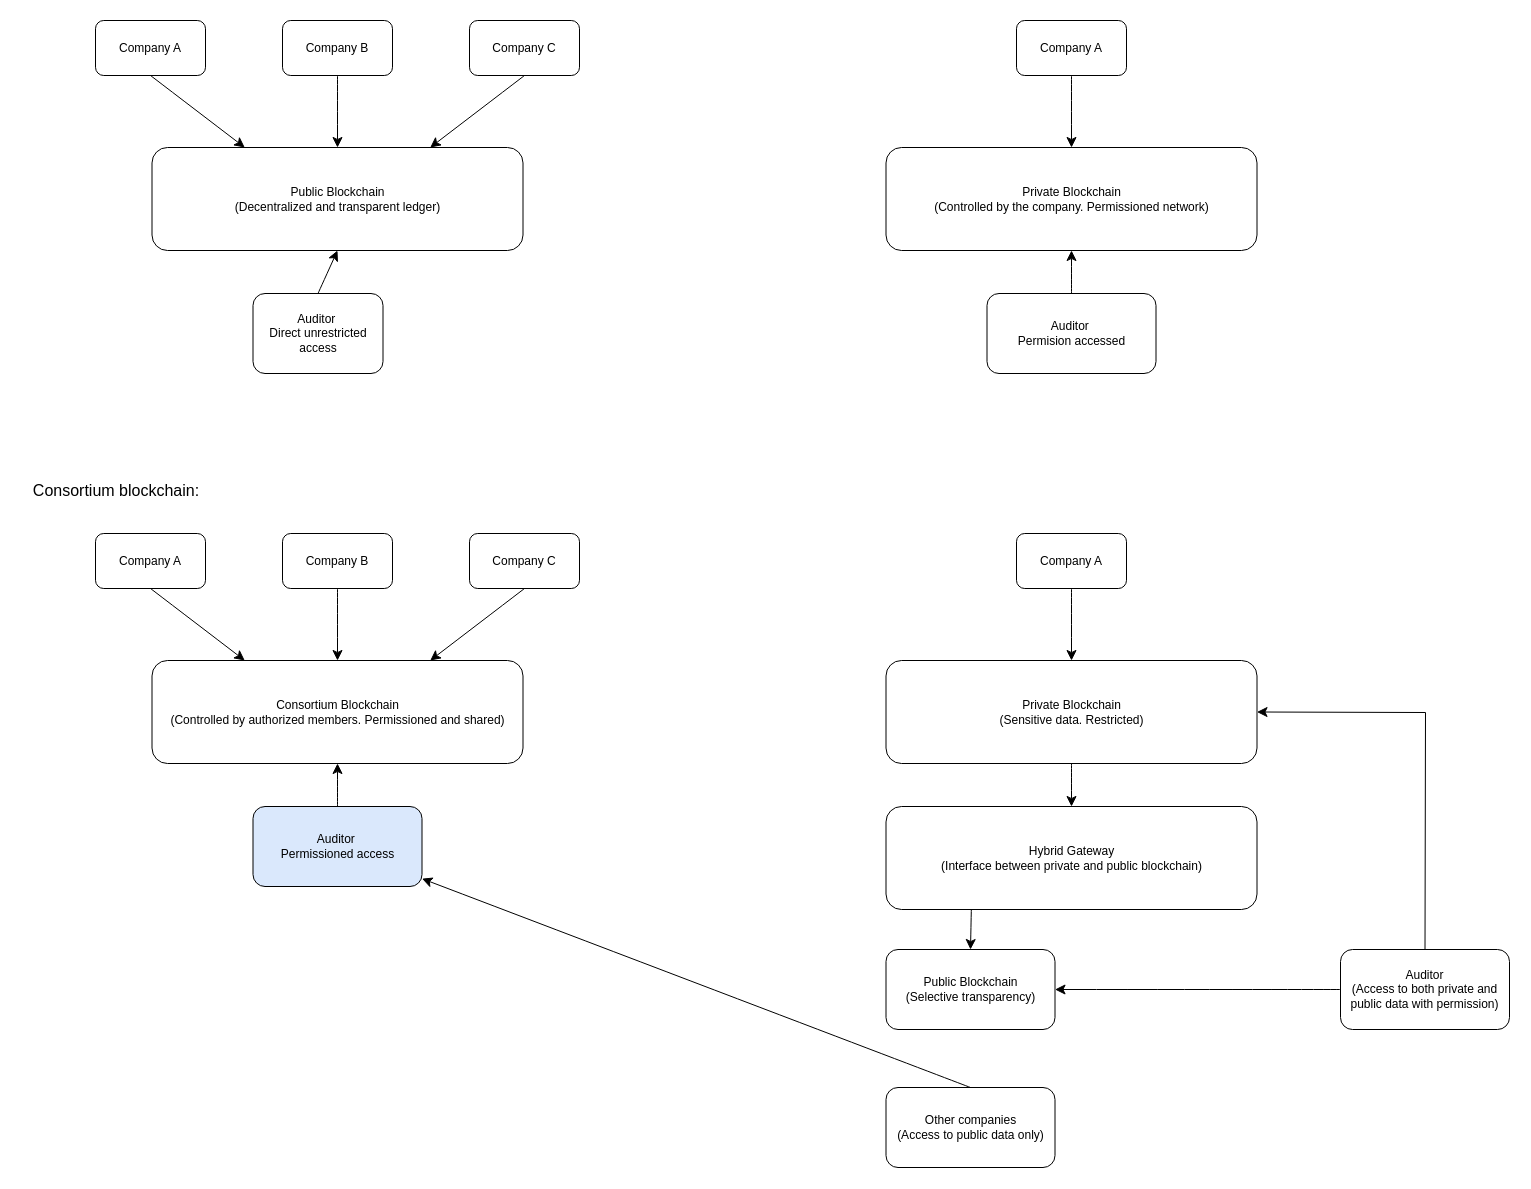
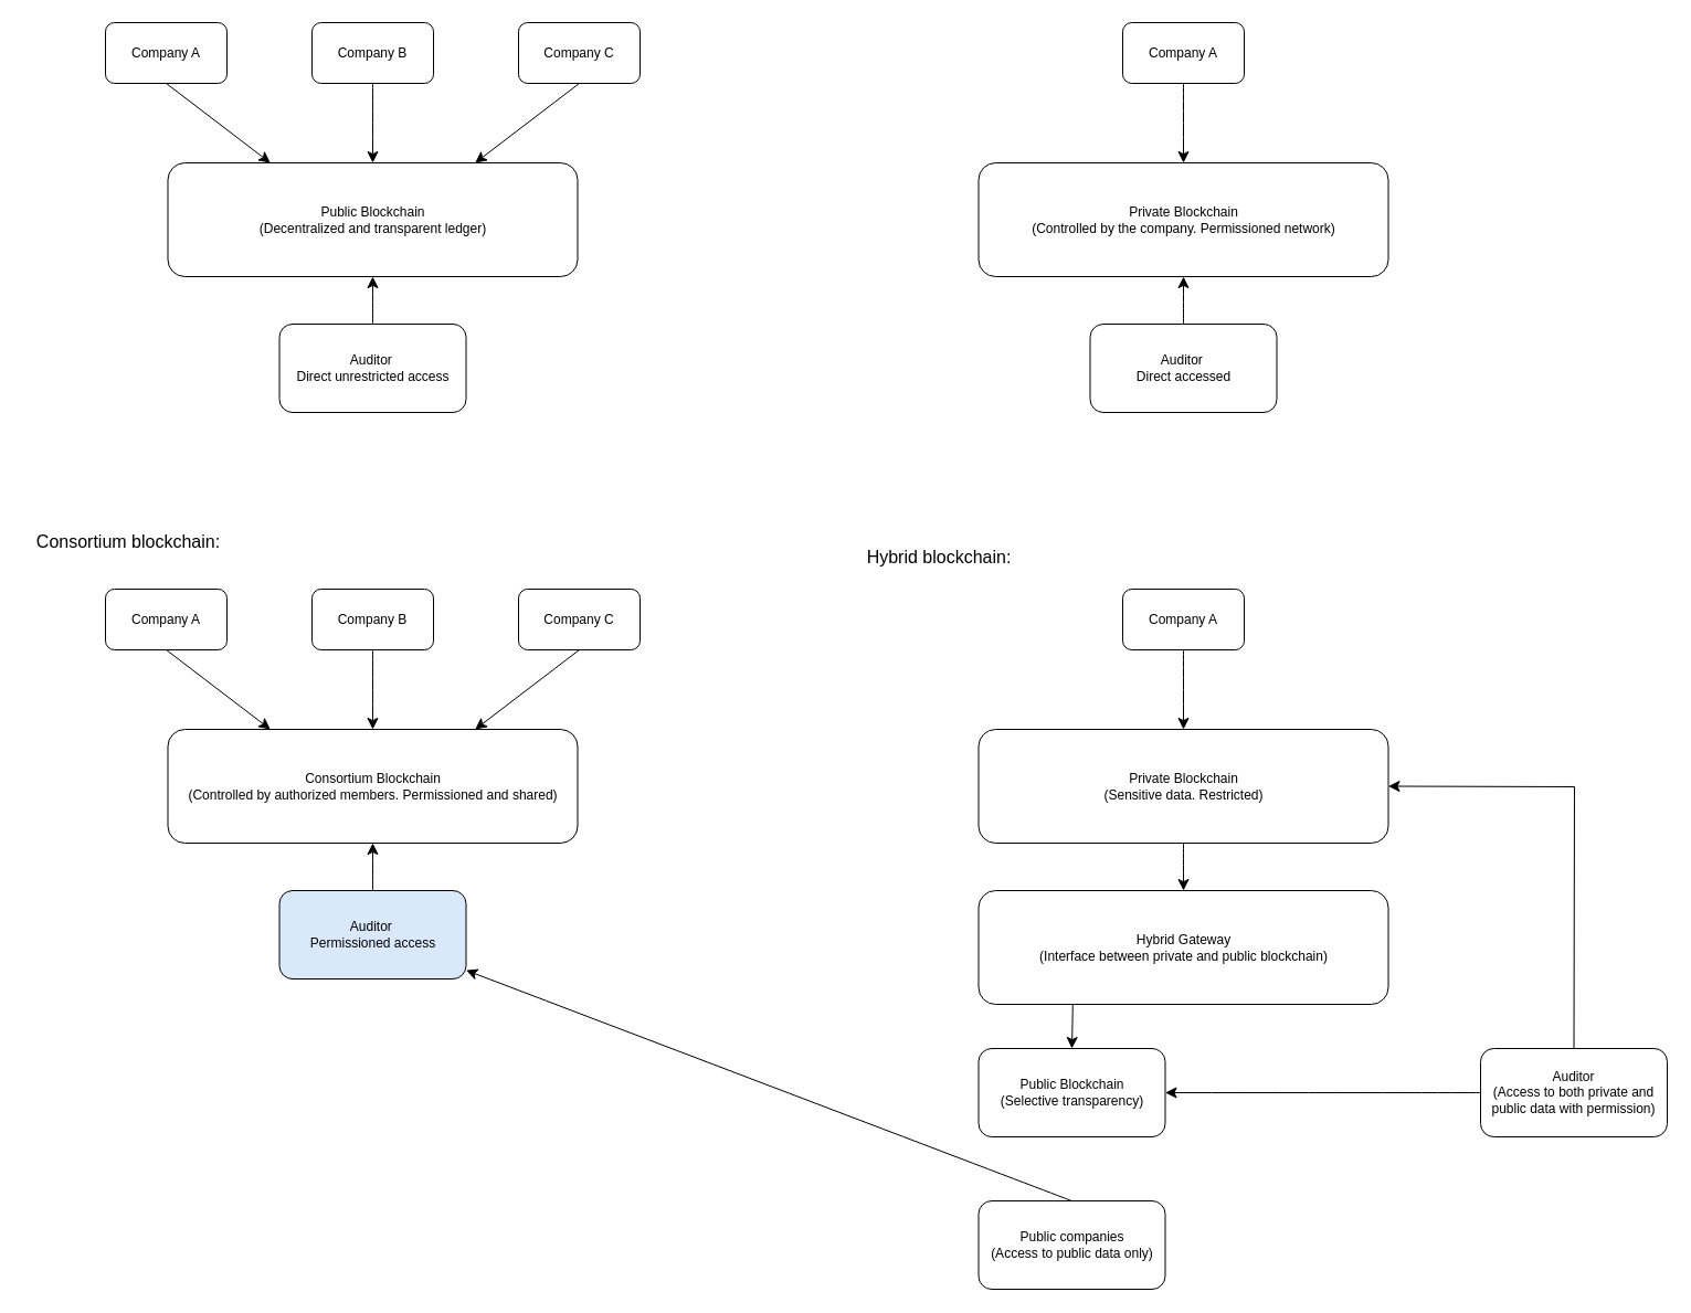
- <mxCell id="10" value="Auditor&amp;nbsp;&lt;div&gt;Direct unrestricted access&lt;/div&gt;" style="rounded=1;whiteSpace=wrap;html=1;" vertex="1" parent="1"><mxGeometry x="252.5" y="293" width="130" height="80" as="geometry" /></mxCell>
+ <mxCell id="10" value="Auditor&amp;nbsp;&lt;div&gt;Direct unrestricted access&lt;/div&gt;" style="rounded=1;whiteSpace=wrap;html=1;" vertex="1" parent="1"><mxGeometry x="252.5" y="293" width="169" height="80" as="geometry" /></mxCell>
- <mxCell id="15" value="Auditor&amp;nbsp;&lt;div&gt;Permision accessed&lt;/div&gt;" style="rounded=1;whiteSpace=wrap;html=1;" vertex="1" parent="1"><mxGeometry x="986.5" y="293" width="169" height="80" as="geometry" /></mxCell>
+ <mxCell id="15" value="Auditor&amp;nbsp;&lt;div&gt;Direct accessed&lt;/div&gt;" style="rounded=1;whiteSpace=wrap;html=1;" vertex="1" parent="1"><mxGeometry x="986.5" y="293" width="169" height="80" as="geometry" /></mxCell>
+ <mxCell id="38" value="Hybrid blockchain:" style="text;strokeColor=none;fillColor=none;html=1;align=center;verticalAlign=middle;whiteSpace=wrap;rounded=0;fontSize=16;" vertex="1" parent="1"><mxGeometry x="754" y="489" width="192" height="30" as="geometry" /></mxCell>
- <mxCell id="34" value="Other companies&lt;div&gt;(Access to public data only)&lt;/div&gt;" style="rounded=1;whiteSpace=wrap;html=1;" vertex="1" parent="1"><mxGeometry x="885.5" y="1087" width="169" height="80" as="geometry" /></mxCell>
+ <mxCell id="34" value="Public companies&lt;div&gt;(Access to public data only)&lt;/div&gt;" style="rounded=1;whiteSpace=wrap;html=1;" vertex="1" parent="1"><mxGeometry x="885.5" y="1087" width="169" height="80" as="geometry" /></mxCell>
